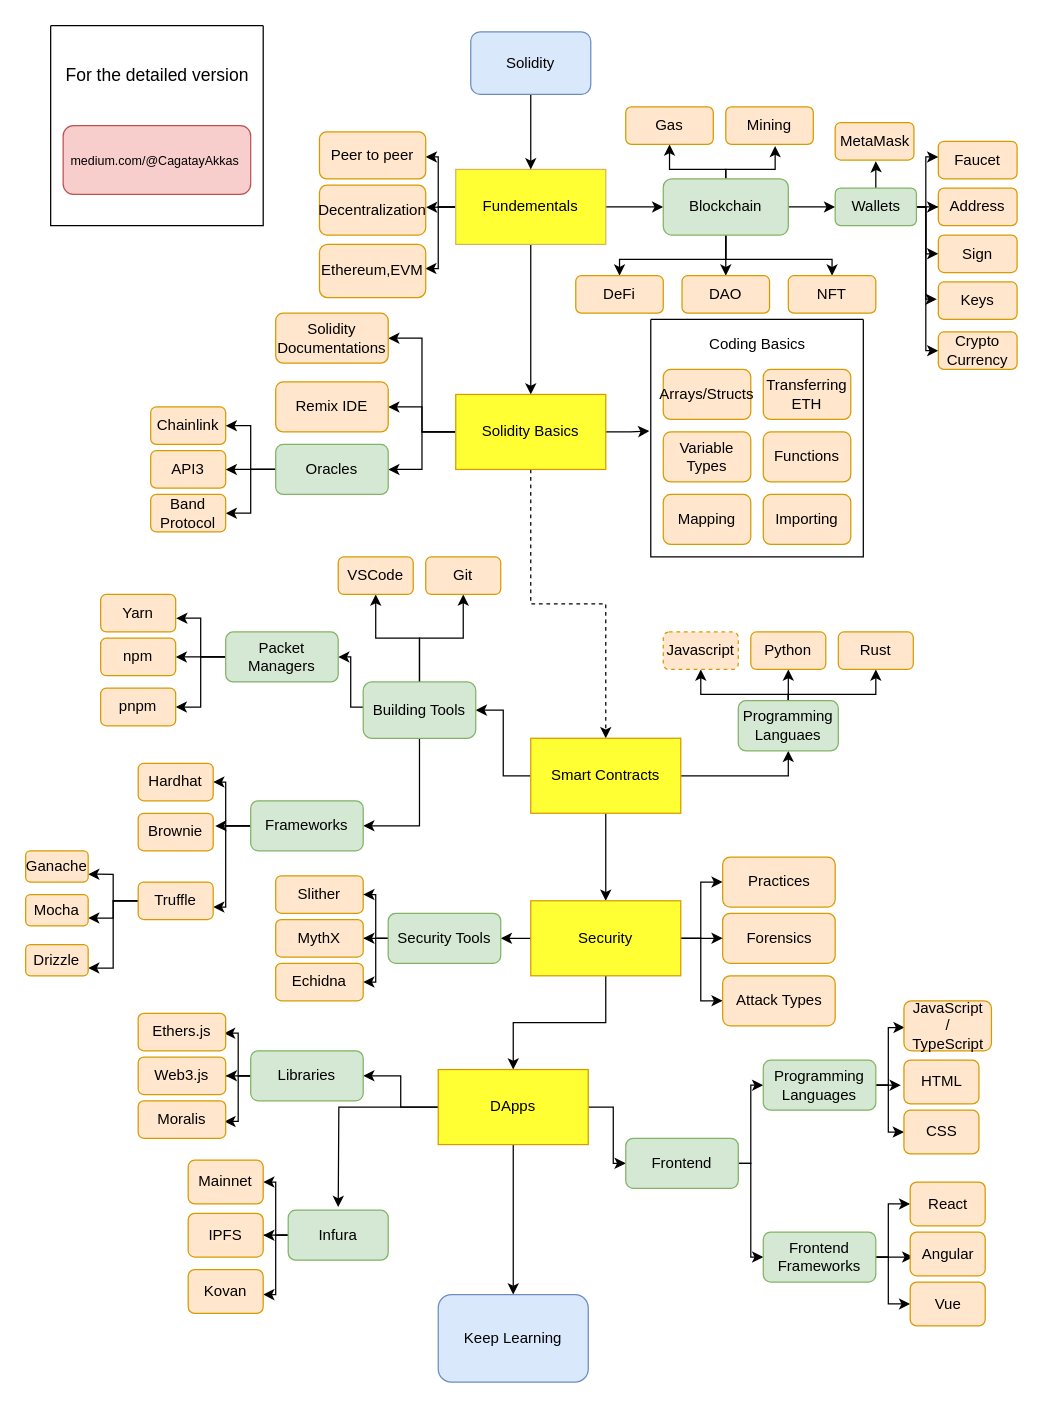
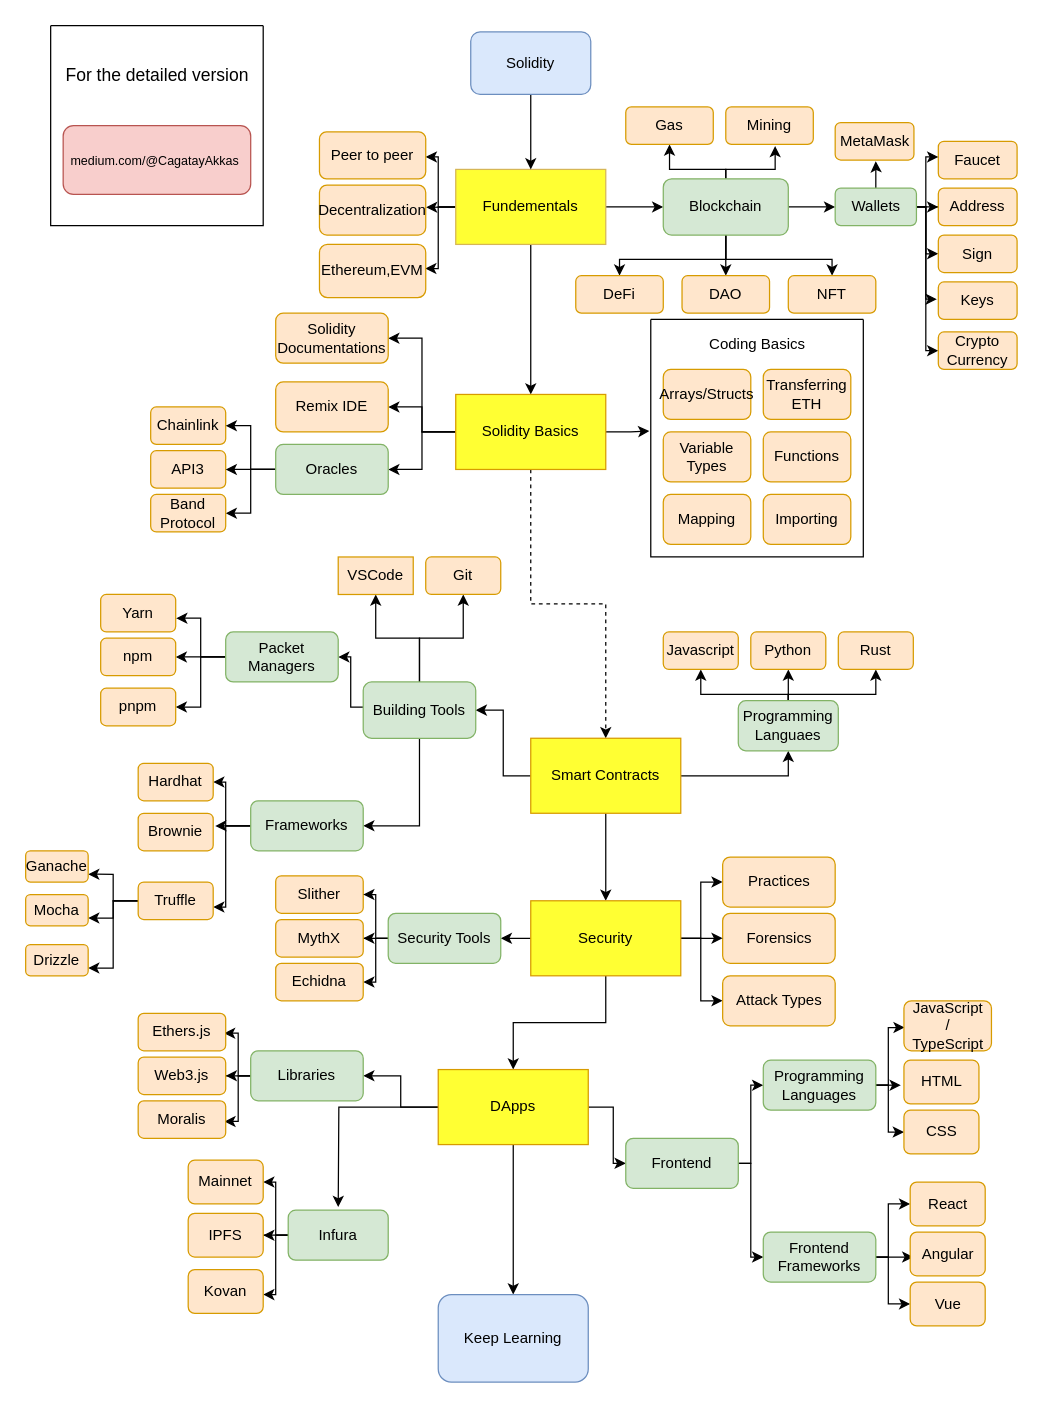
- <mxCell id="77" value="VSCode" style="rounded=1;whiteSpace=wrap;html=1;strokeColor=#D79B00;fillColor=#FFE6CC;" parent="1" vertex="1"><mxGeometry x="270" y="445" width="60" height="30" as="geometry" /></mxCell>
+ <mxCell id="77" value="VSCode" style="whiteSpace=wrap;html=1;strokeColor=#D79B00;fillColor=#FFE6CC;rounded=0;" parent="1" vertex="1"><mxGeometry x="270" y="445" width="60" height="30" as="geometry" /></mxCell>
- <mxCell id="74" value="Javascript" style="rounded=1;whiteSpace=wrap;html=1;strokeColor=#D79B00;fillColor=#FFE6CC;dashed=1;" parent="1" vertex="1"><mxGeometry x="530" y="505" width="60" height="30" as="geometry" /></mxCell>
+ <mxCell id="74" value="Javascript" style="rounded=1;whiteSpace=wrap;html=1;strokeColor=#D79B00;fillColor=#FFE6CC;" parent="1" vertex="1"><mxGeometry x="530" y="505" width="60" height="30" as="geometry" /></mxCell>
